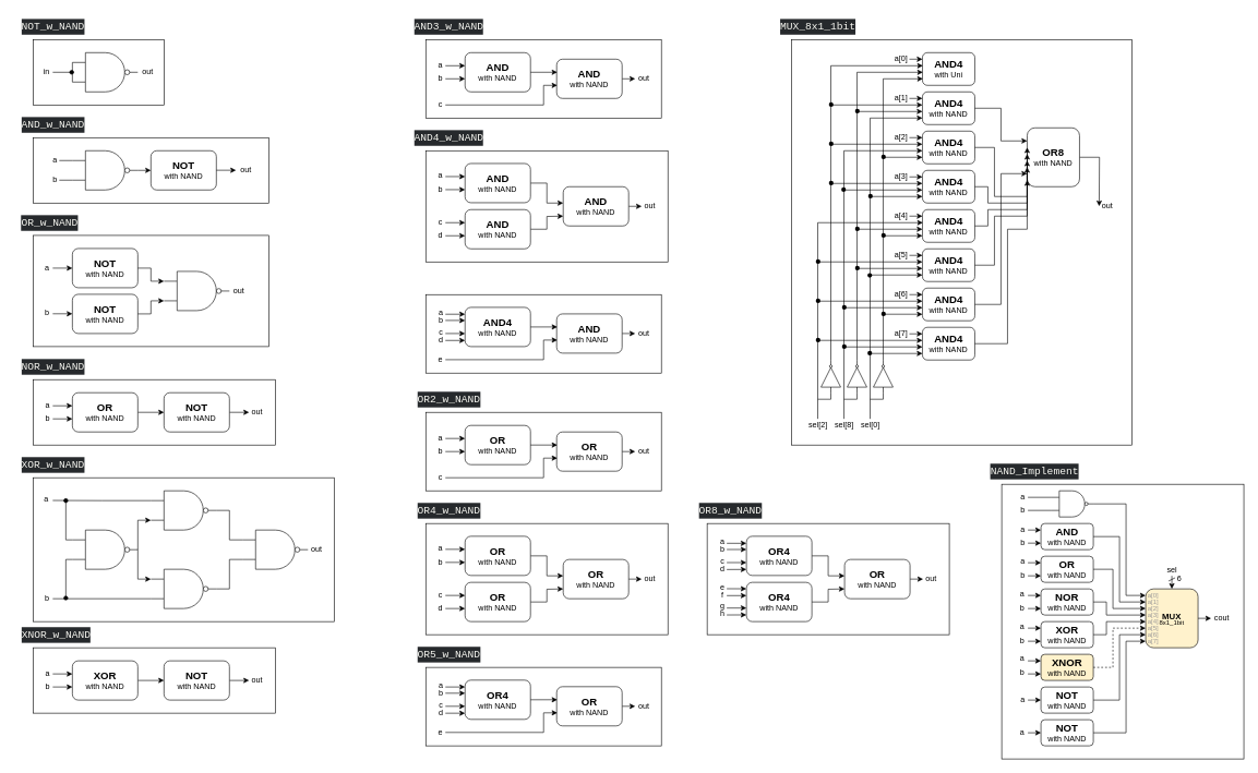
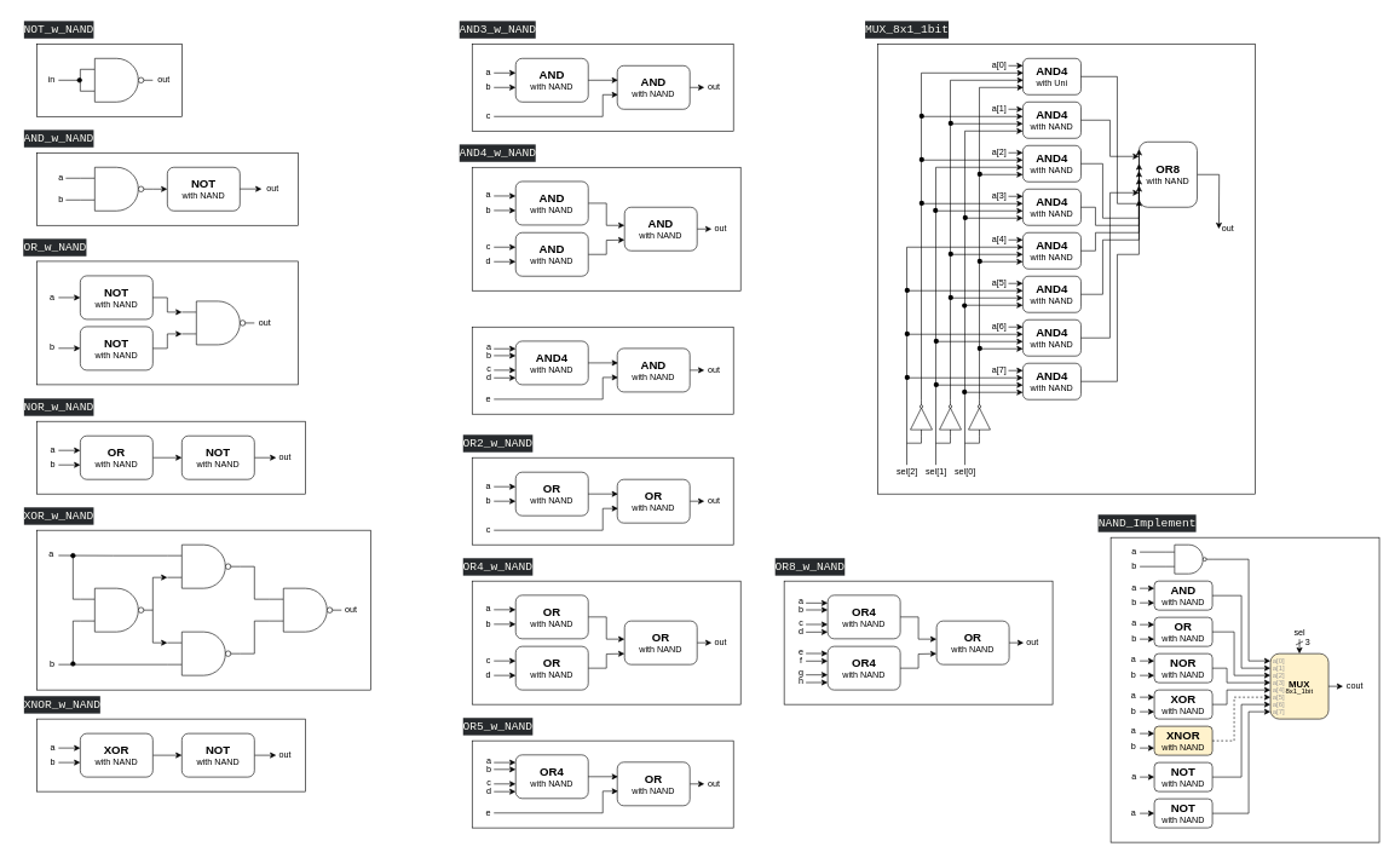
+ <mxCell id="248" style="edgeStyle=orthogonalEdgeStyle;rounded=0;orthogonalLoop=1;jettySize=auto;html=1;exitX=1;exitY=0.5;exitDx=0;exitDy=0;entryX=0;entryY=0.111;entryDx=0;entryDy=0;entryPerimeter=0;" edge="1" parent="1" source="171" target="247"><mxGeometry relative="1" as="geometry"><Array as="points"><mxPoint x="1538.93" y="105" /><mxPoint x="1538.93" y="280" /></Array></mxGeometry></mxCell>
- <mxCell id="194" value="sel[8]" style="text;html=1;align=center;verticalAlign=middle;resizable=0;points=[];autosize=1;strokeColor=none;fillColor=none;" vertex="1" parent="1"><mxGeometry x="1264.3" y="634" width="50" height="30" as="geometry" /></mxCell>
+ <mxCell id="194" value="sel[1]" style="text;html=1;align=center;verticalAlign=middle;resizable=0;points=[];autosize=1;strokeColor=none;fillColor=none;" vertex="1" parent="1"><mxGeometry x="1264.3" y="634" width="50" height="30" as="geometry" /></mxCell>
- <mxCell id="339" value="6" style="text;html=1;align=center;verticalAlign=middle;resizable=0;points=[];autosize=1;strokeColor=none;fillColor=none;" vertex="1" parent="1"><mxGeometry x="1786" y="869" width="30" height="30" as="geometry" /></mxCell>
+ <mxCell id="339" value="3" style="text;html=1;align=center;verticalAlign=middle;resizable=0;points=[];autosize=1;strokeColor=none;fillColor=none;" vertex="1" parent="1"><mxGeometry x="1786" y="869" width="30" height="30" as="geometry" /></mxCell>
